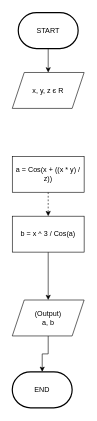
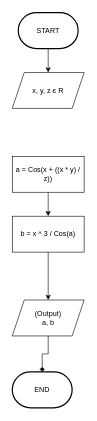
- <mxCell id="5" value="" style="edgeStyle=orthogonalEdgeStyle;rounded=0;orthogonalLoop=1;jettySize=auto;html=1;dashed=1;" edge="1" parent="1" source="6" target="8"><mxGeometry relative="1" as="geometry" /></mxCell>
+ <mxCell id="5" value="" style="edgeStyle=orthogonalEdgeStyle;rounded=0;orthogonalLoop=1;jettySize=auto;html=1;" edge="1" parent="1" source="6" target="8"><mxGeometry relative="1" as="geometry" /></mxCell>
- <mxCell id="9" value="" style="edgeStyle=orthogonalEdgeStyle;rounded=0;orthogonalLoop=1;jettySize=auto;html=1;" edge="1" parent="1" source="10" target="11"><mxGeometry relative="1" as="geometry" /></mxCell>
+ <mxCell id="9" value="" style="edgeStyle=orthogonalEdgeStyle;rounded=0;orthogonalLoop=1;jettySize=auto;html=1;endArrow=diamond;" edge="1" parent="1" source="10" target="11"><mxGeometry relative="1" as="geometry" /></mxCell>
